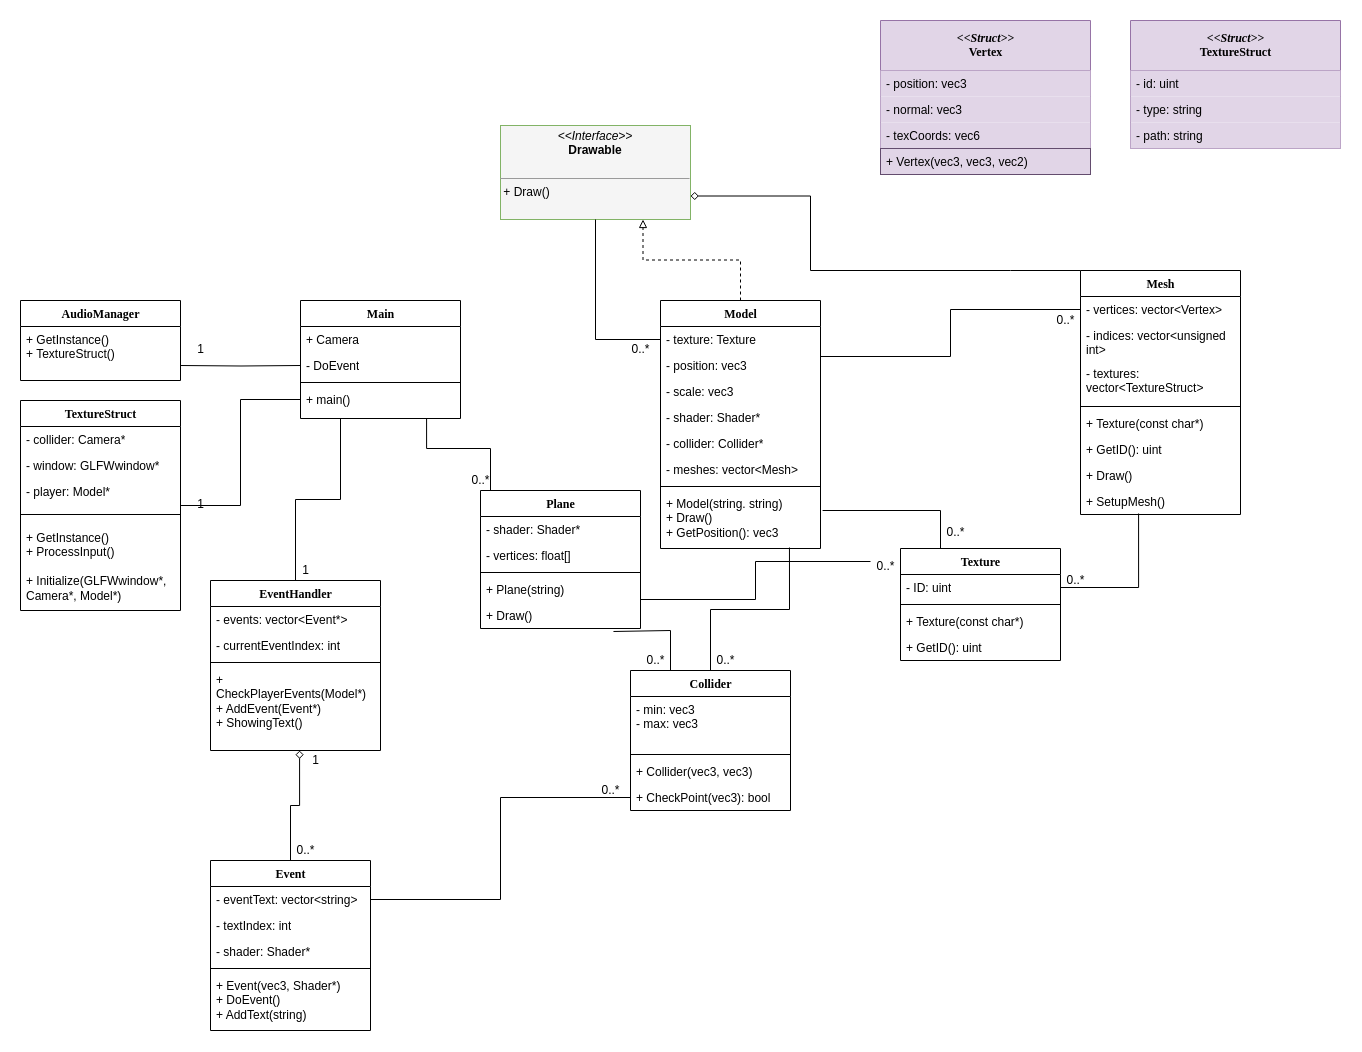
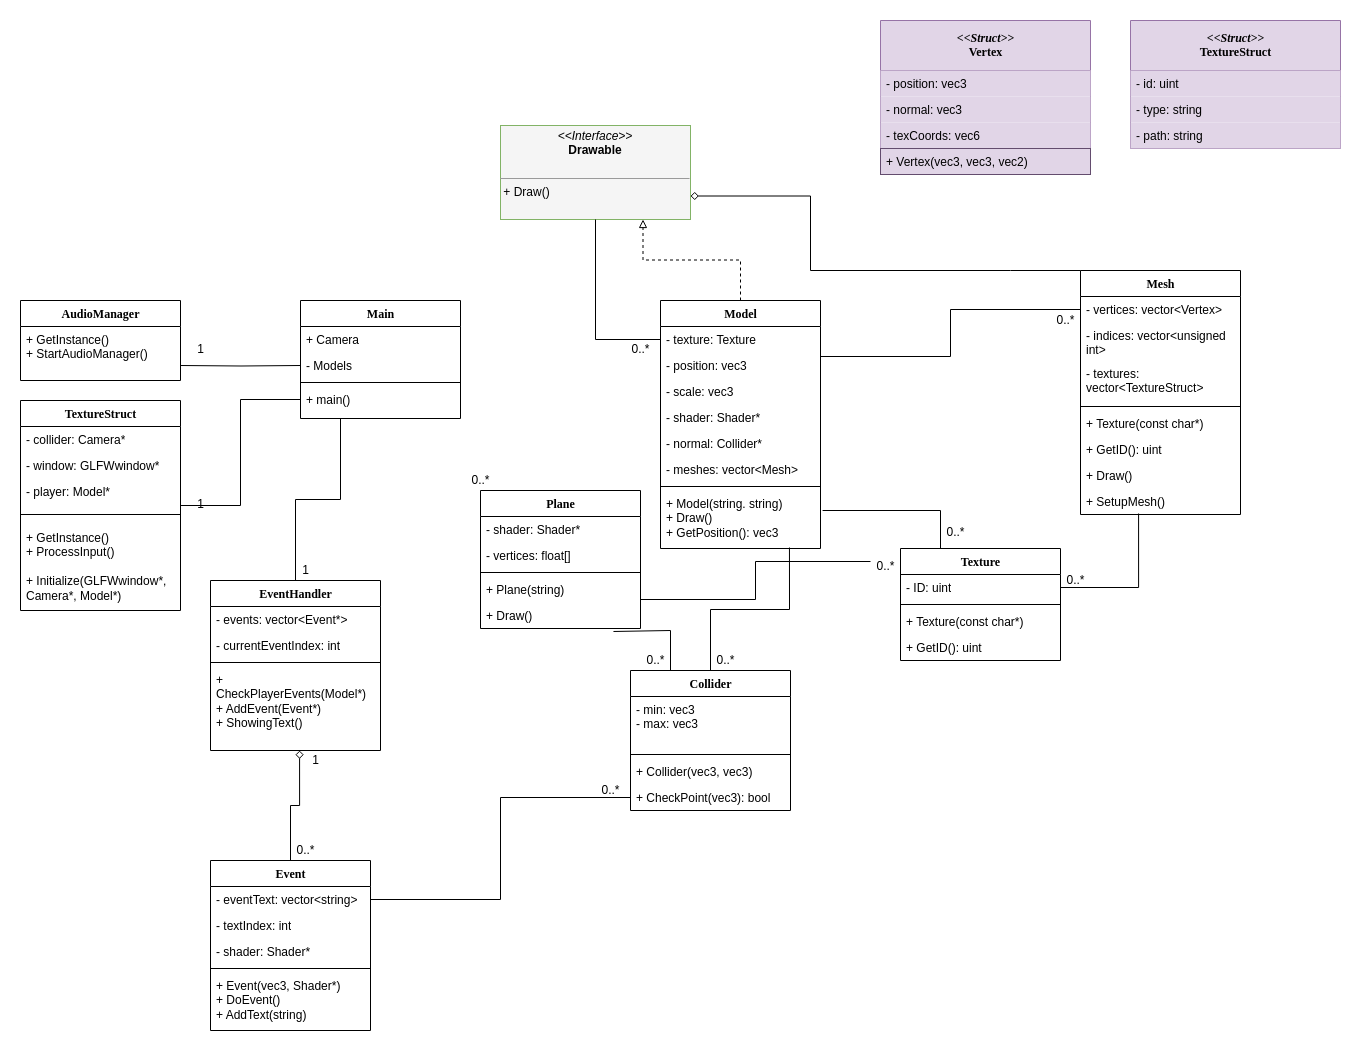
- <mxCell id="21" value="&lt;div&gt;+ GetInstance()&lt;/div&gt;&lt;div&gt;+ TextureStruct()&lt;br&gt;&lt;/div&gt;" style="text;html=1;strokeColor=none;fillColor=none;align=left;verticalAlign=top;spacingLeft=4;spacingRight=4;whiteSpace=wrap;overflow=hidden;rotatable=0;points=[[0,0.5],[1,0.5]];portConstraint=eastwest;" vertex="1" parent="20"><mxGeometry y="26" width="160" height="54" as="geometry" /></mxCell>
+ <mxCell id="21" value="&lt;div&gt;+ GetInstance()&lt;/div&gt;&lt;div&gt;+ StartAudioManager()&lt;br&gt;&lt;/div&gt;" style="text;html=1;strokeColor=none;fillColor=none;align=left;verticalAlign=top;spacingLeft=4;spacingRight=4;whiteSpace=wrap;overflow=hidden;rotatable=0;points=[[0,0.5],[1,0.5]];portConstraint=eastwest;" vertex="1" parent="20"><mxGeometry y="26" width="160" height="54" as="geometry" /></mxCell>
- <mxCell id="31" value="- DoEvent" style="text;html=1;strokeColor=none;fillColor=none;align=left;verticalAlign=top;spacingLeft=4;spacingRight=4;whiteSpace=wrap;overflow=hidden;rotatable=0;points=[[0,0.5],[1,0.5]];portConstraint=eastwest;" vertex="1" parent="29"><mxGeometry y="52" width="160" height="26" as="geometry" /></mxCell>
+ <mxCell id="31" value="- Models" style="text;html=1;strokeColor=none;fillColor=none;align=left;verticalAlign=top;spacingLeft=4;spacingRight=4;whiteSpace=wrap;overflow=hidden;rotatable=0;points=[[0,0.5],[1,0.5]];portConstraint=eastwest;" vertex="1" parent="29"><mxGeometry y="52" width="160" height="26" as="geometry" /></mxCell>
- <mxCell id="8" value="- collider: Collider*" style="text;html=1;strokeColor=none;fillColor=none;align=left;verticalAlign=top;spacingLeft=4;spacingRight=4;whiteSpace=wrap;overflow=hidden;rotatable=0;points=[[0,0.5],[1,0.5]];portConstraint=eastwest;" vertex="1" parent="3"><mxGeometry y="130" width="160" height="26" as="geometry" /></mxCell>
+ <mxCell id="8" value="- normal: Collider*" style="text;html=1;strokeColor=none;fillColor=none;align=left;verticalAlign=top;spacingLeft=4;spacingRight=4;whiteSpace=wrap;overflow=hidden;rotatable=0;points=[[0,0.5],[1,0.5]];portConstraint=eastwest;" vertex="1" parent="3"><mxGeometry y="130" width="160" height="26" as="geometry" /></mxCell>
- <mxCell id="12" style="edgeStyle=orthogonalEdgeStyle;rounded=0;orthogonalLoop=1;jettySize=auto;html=1;entryX=0.788;entryY=1;entryDx=0;entryDy=0;entryPerimeter=0;endArrow=none;endFill=0;" edge="1" parent="1" source="13" target="33"><mxGeometry relative="1" as="geometry"><Array as="points"><mxPoint x="490" y="448" /><mxPoint x="426" y="448" /></Array></mxGeometry></mxCell>
